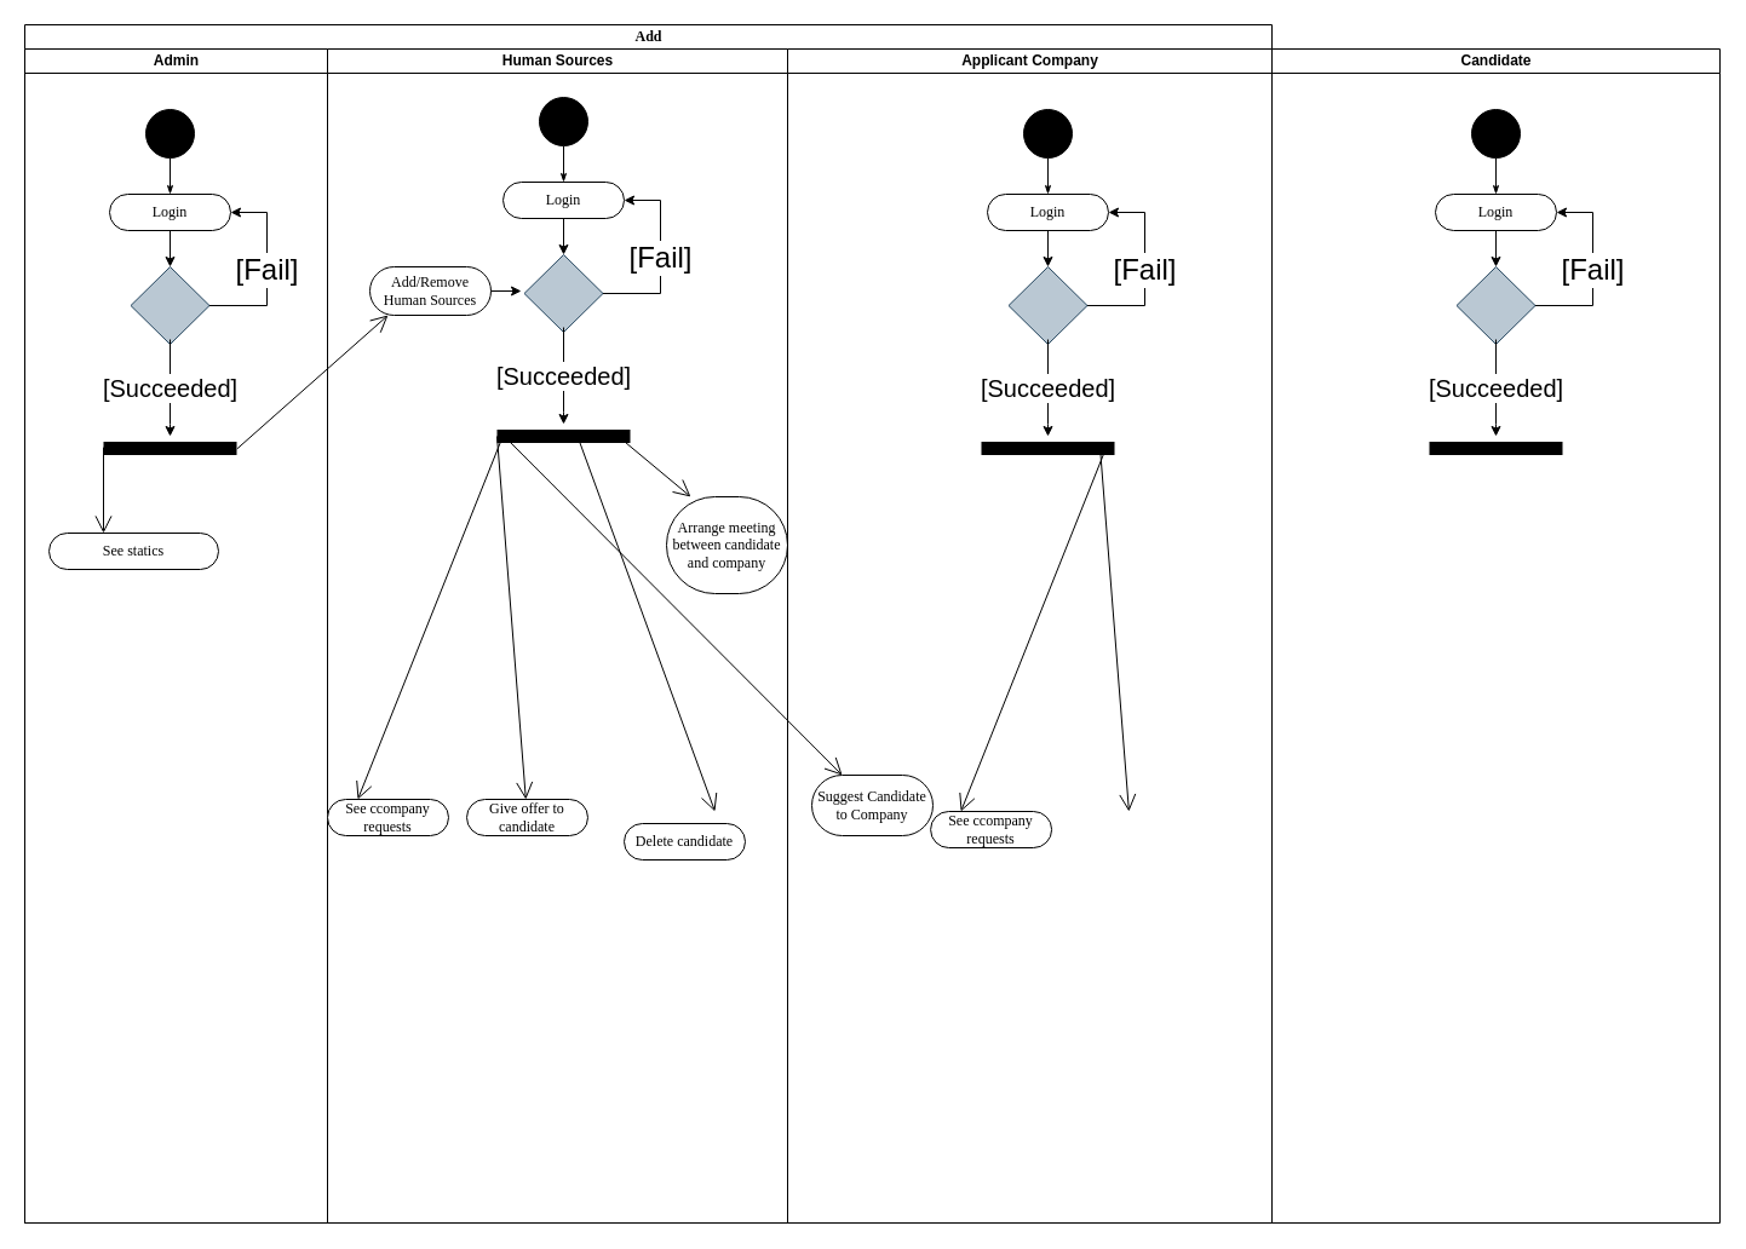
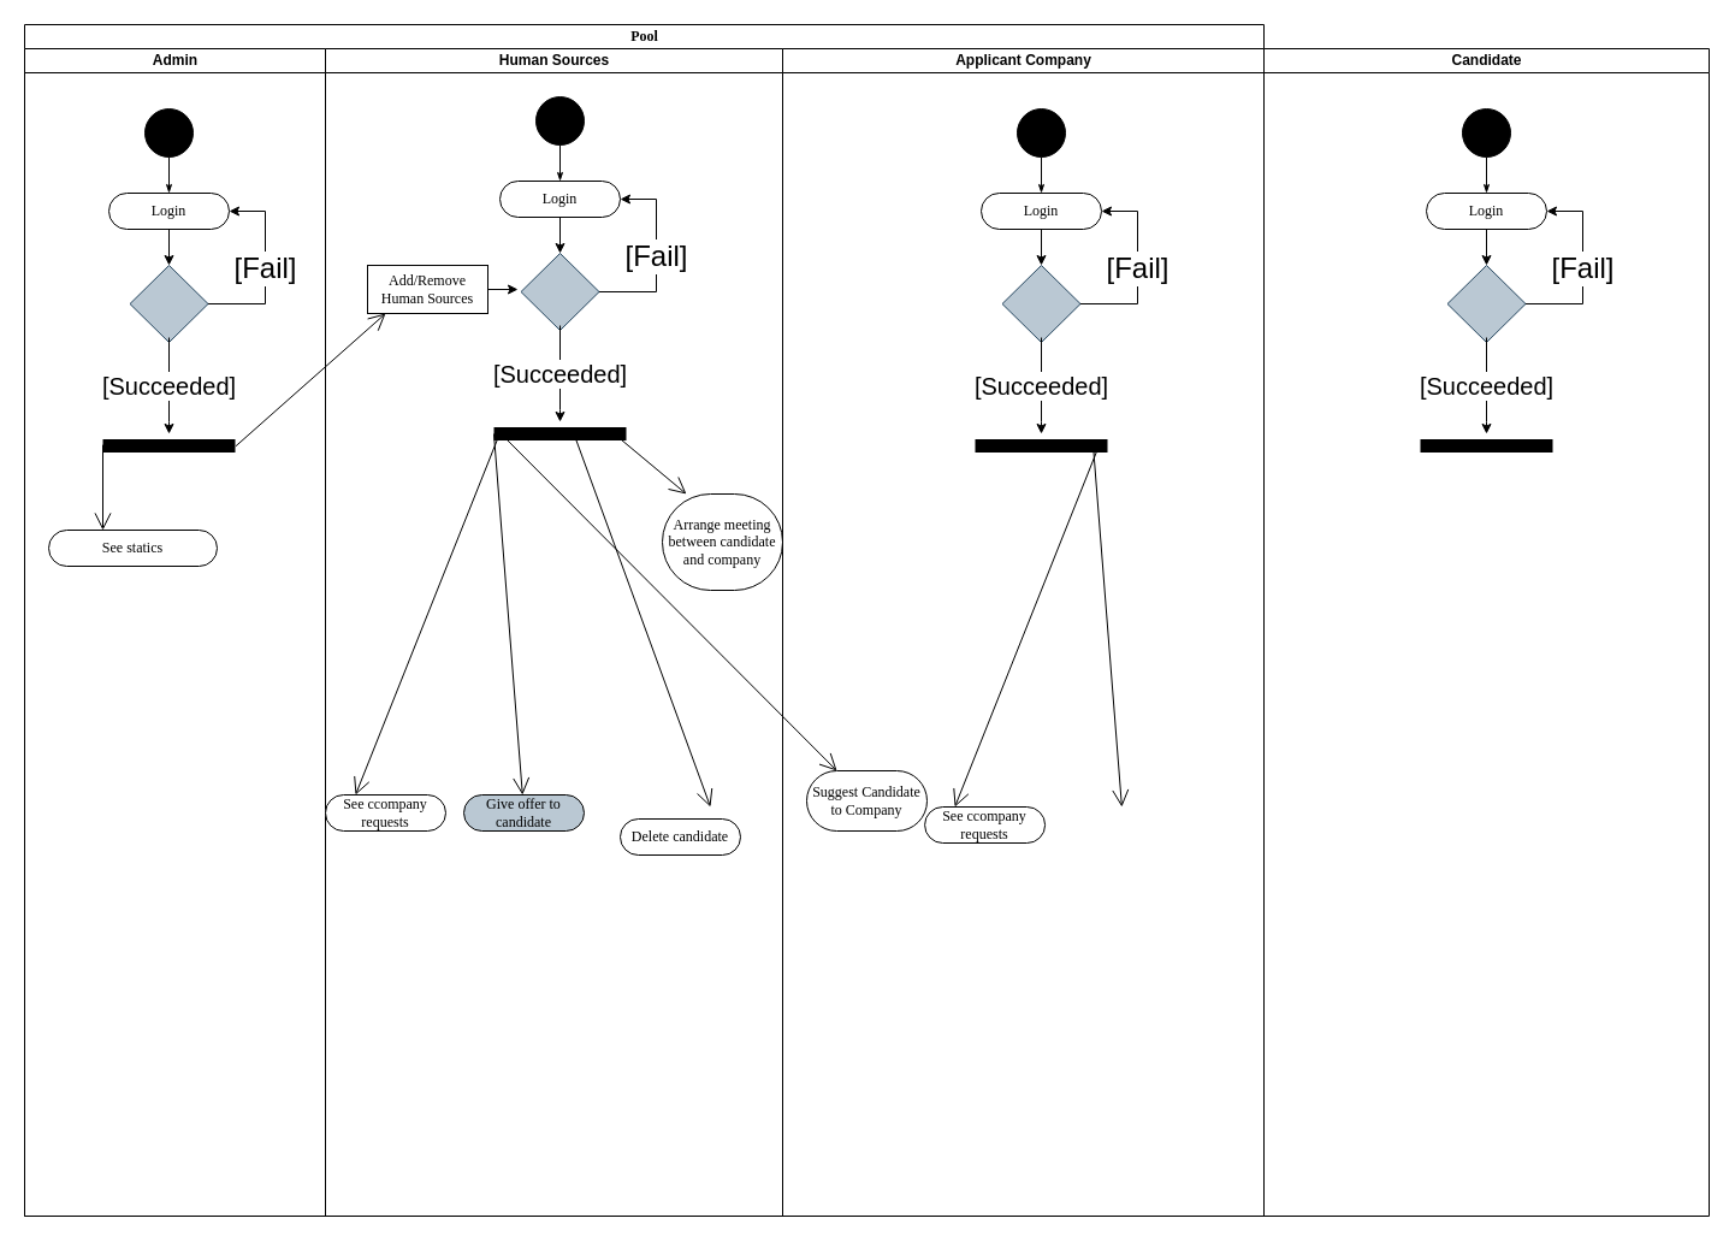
- <mxCell id="2" value="Add" style="swimlane;html=1;childLayout=stackLayout;startSize=20;rounded=0;shadow=0;comic=0;labelBackgroundColor=none;strokeWidth=1;fontFamily=Verdana;fontSize=12;align=center;" parent="1" vertex="1"><mxGeometry x="20" y="20" width="1030" height="990" as="geometry" /></mxCell>
+ <mxCell id="2" value="Pool" style="swimlane;html=1;childLayout=stackLayout;startSize=20;rounded=0;shadow=0;comic=0;labelBackgroundColor=none;strokeWidth=1;fontFamily=Verdana;fontSize=12;align=center;" parent="1" vertex="1"><mxGeometry x="20" y="20" width="1030" height="990" as="geometry" /></mxCell>
- <mxCell id="21" value="Add/Remove&lt;br&gt;Human Sources" style="rounded=1;whiteSpace=wrap;html=1;shadow=0;comic=0;labelBackgroundColor=none;strokeWidth=1;fontFamily=Verdana;fontSize=12;align=center;arcSize=50;" vertex="1" parent="12"><mxGeometry x="35" y="180" width="100" height="40" as="geometry" /></mxCell>
+ <mxCell id="21" value="Add/Remove&lt;br&gt;Human Sources" style="whiteSpace=wrap;html=1;shadow=0;comic=0;labelBackgroundColor=none;strokeWidth=1;fontFamily=Verdana;fontSize=12;align=center;arcSize=50;rounded=0;" vertex="1" parent="12"><mxGeometry x="35" y="180" width="100" height="40" as="geometry" /></mxCell>
- <mxCell id="58" value="Give offer to candidate" style="rounded=1;whiteSpace=wrap;html=1;shadow=0;comic=0;labelBackgroundColor=none;strokeWidth=1;fontFamily=Verdana;fontSize=12;align=center;arcSize=50;" vertex="1" parent="1"><mxGeometry x="385" y="660" width="100" height="30" as="geometry" /></mxCell>
+ <mxCell id="58" value="Give offer to candidate" style="rounded=1;whiteSpace=wrap;html=1;shadow=0;comic=0;labelBackgroundColor=none;strokeWidth=1;fontFamily=Verdana;fontSize=12;align=center;arcSize=50;fillColor=#bac8d3;" vertex="1" parent="1"><mxGeometry x="385" y="660" width="100" height="30" as="geometry" /></mxCell>
